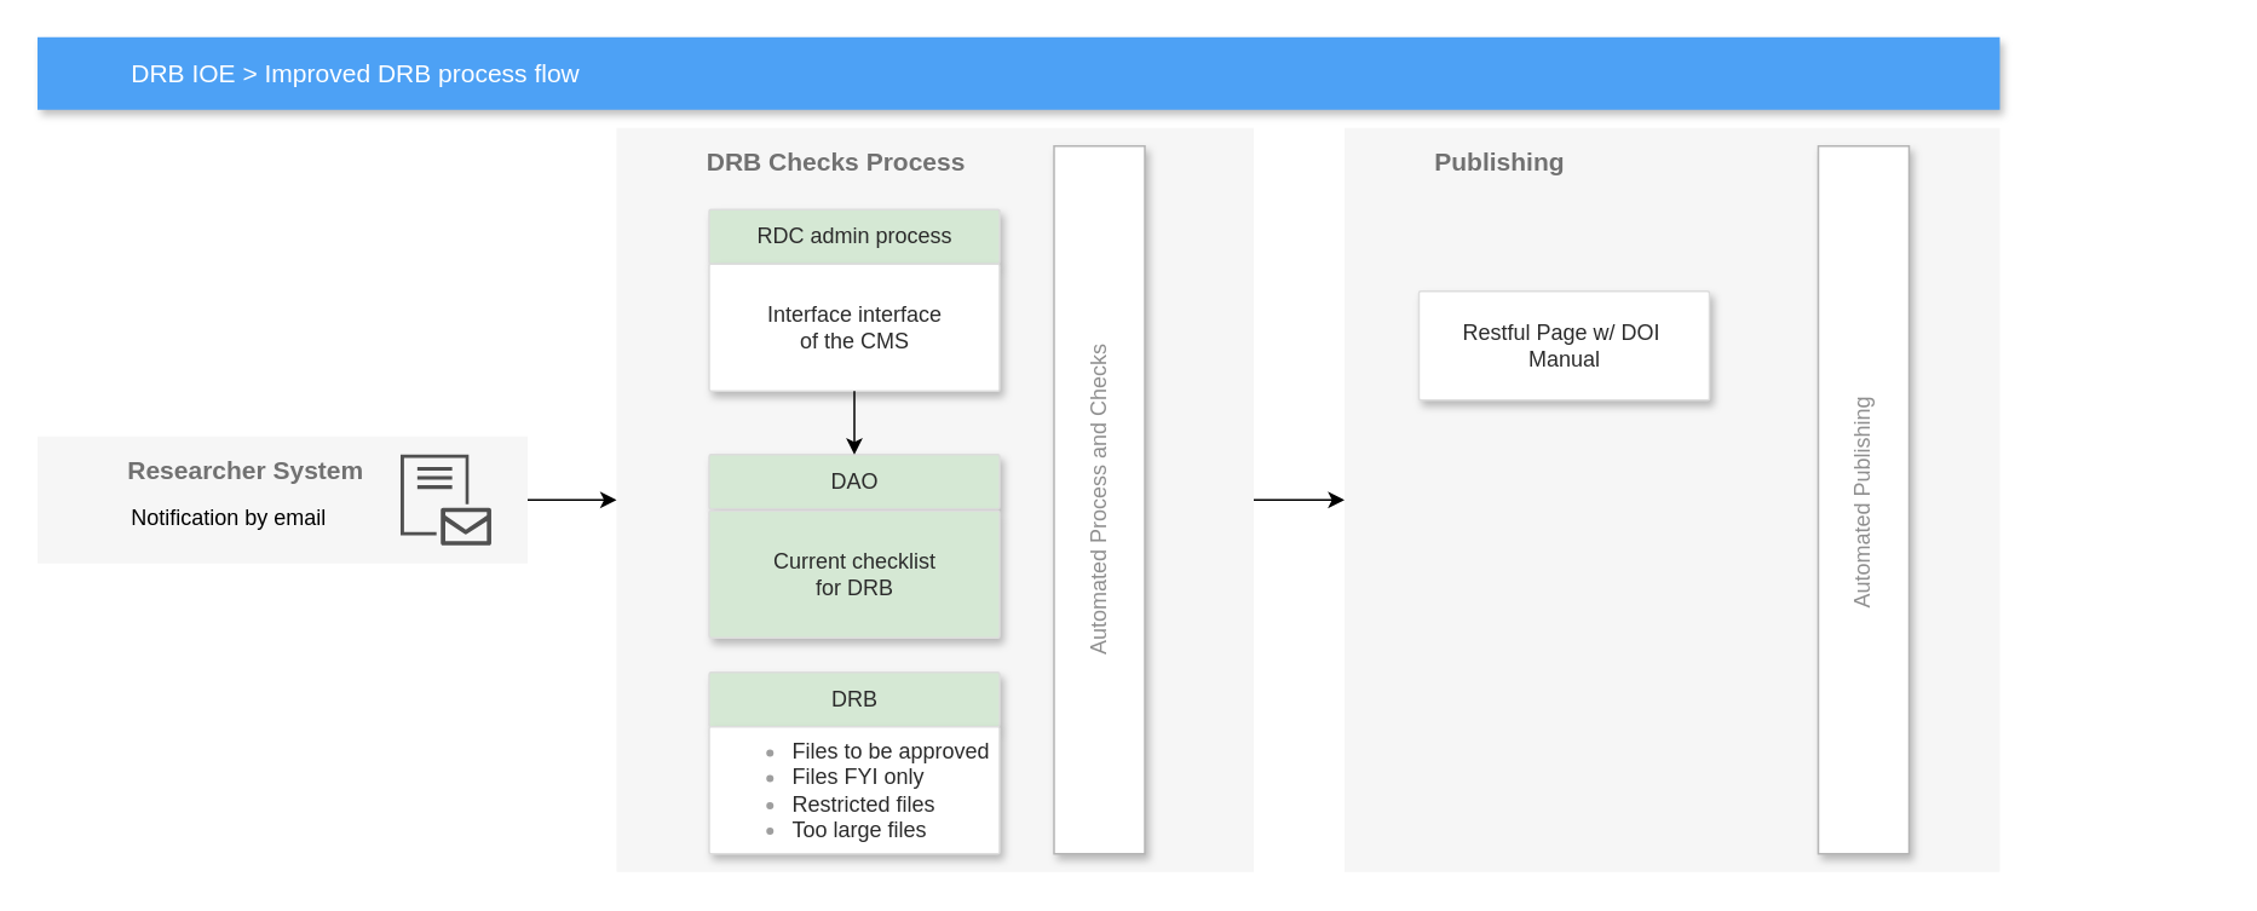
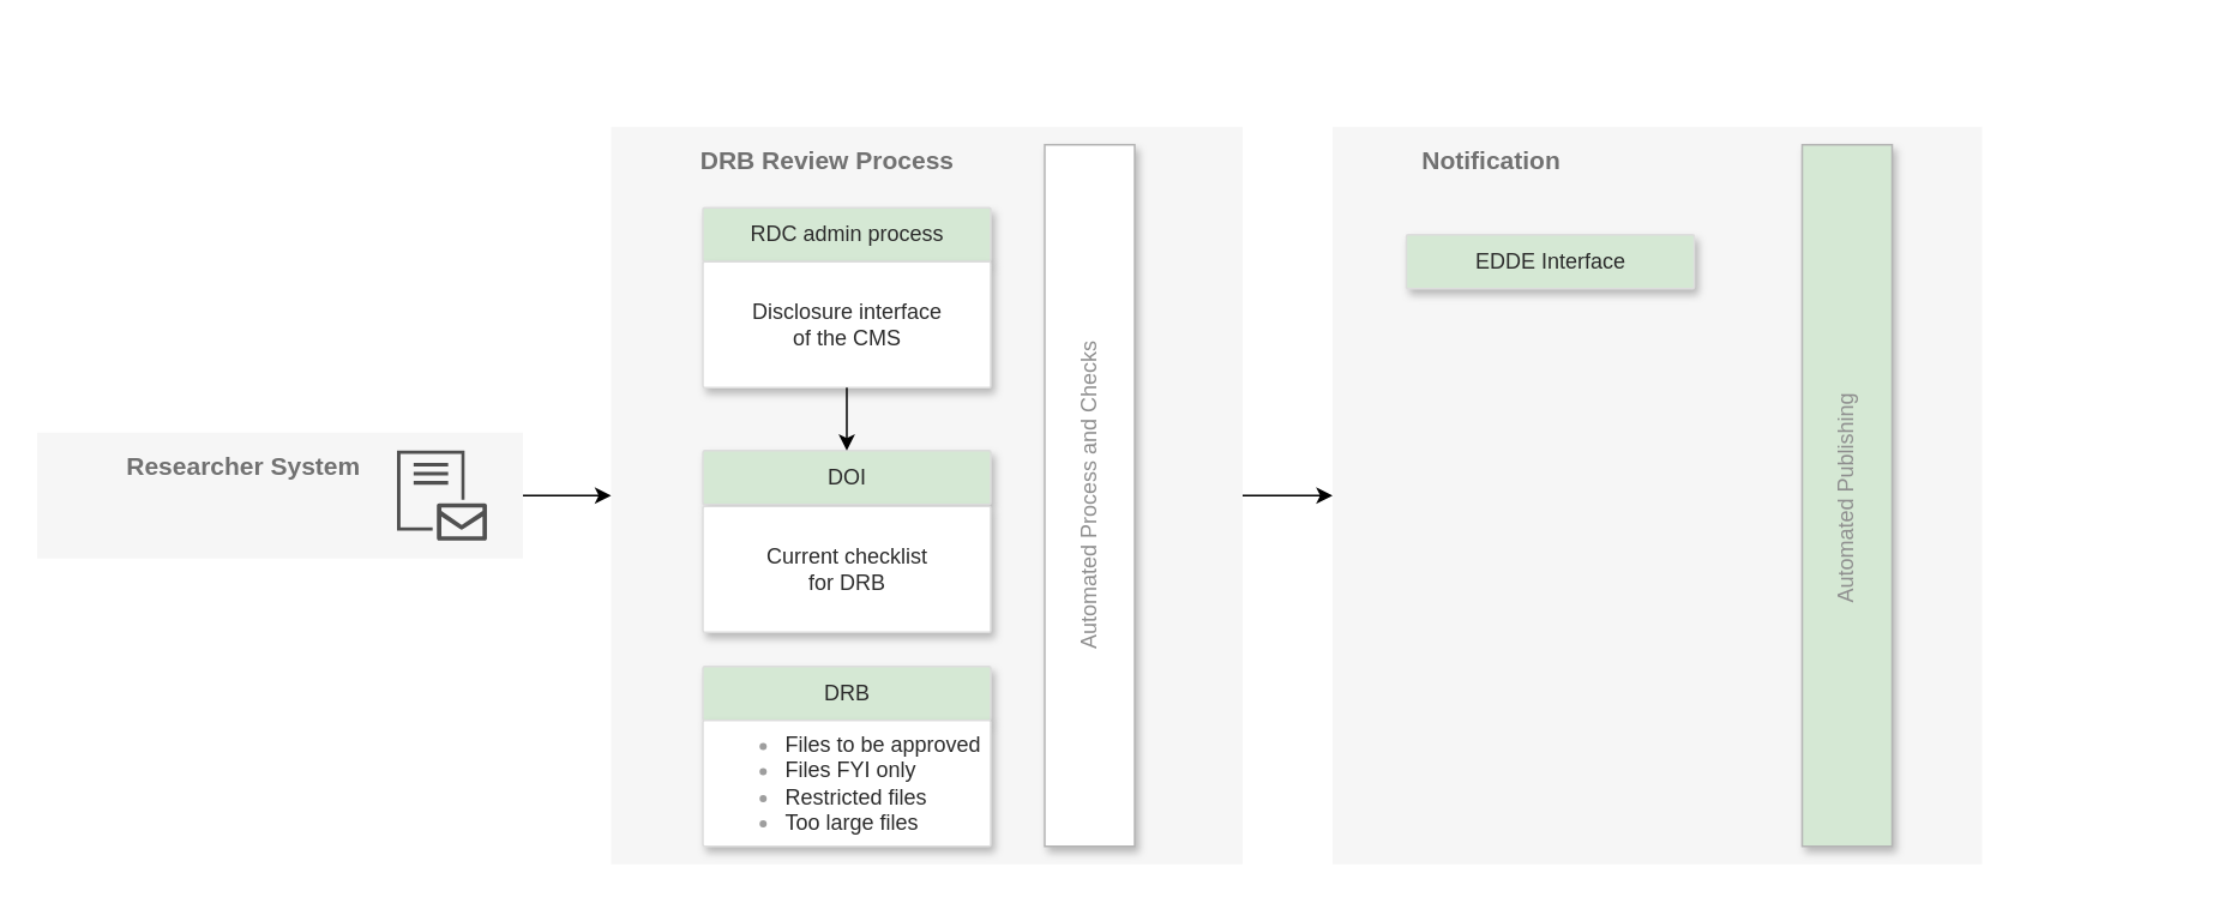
- <mxCell id="4" value="DRB IOE &amp;gt; Improved DRB process flow" style="fillColor=#4DA1F5;strokeColor=none;shadow=1;gradientColor=none;fontSize=14;align=left;spacingLeft=50;fontColor=#ffffff;html=1;" vertex="1" parent="1"><mxGeometry x="20" y="20" width="1081" height="40" as="geometry" /></mxCell>
- <mxCell id="3" value="&lt;div style=&quot;text-align: justify&quot;&gt;&lt;b&gt;DRB Checks Process&lt;/b&gt;&lt;/div&gt;" style="fillColor=#F6F6F6;strokeColor=none;shadow=0;gradientColor=none;fontSize=14;align=left;spacing=10;fontColor=#717171;9E9E9E;verticalAlign=top;spacingTop=-4;fontStyle=0;spacingLeft=40;html=1;" vertex="1" parent="1"><mxGeometry x="339" y="70" width="351" height="410" as="geometry" /></mxCell>
+ <mxCell id="3" value="&lt;div style=&quot;text-align: justify&quot;&gt;&lt;b&gt;DRB Review Process&lt;/b&gt;&lt;/div&gt;" style="fillColor=#F6F6F6;strokeColor=none;shadow=0;gradientColor=none;fontSize=14;align=left;spacing=10;fontColor=#717171;9E9E9E;verticalAlign=top;spacingTop=-4;fontStyle=0;spacingLeft=40;html=1;" vertex="1" parent="1"><mxGeometry x="339" y="70" width="351" height="410" as="geometry" /></mxCell>
- <mxCell id="20" value="&lt;div style=&quot;text-align: justify&quot;&gt;&lt;b&gt;Publishing&lt;/b&gt;&lt;/div&gt;" style="fillColor=#F6F6F6;strokeColor=none;shadow=0;gradientColor=none;fontSize=14;align=left;spacing=10;fontColor=#717171;9E9E9E;verticalAlign=top;spacingTop=-4;fontStyle=0;spacingLeft=40;html=1;" vertex="1" parent="1"><mxGeometry x="740" y="70" width="361" height="410" as="geometry" /></mxCell>
+ <mxCell id="20" value="&lt;div style=&quot;text-align: justify&quot;&gt;&lt;b&gt;Notification&lt;/b&gt;&lt;/div&gt;" style="fillColor=#F6F6F6;strokeColor=none;shadow=0;gradientColor=none;fontSize=14;align=left;spacing=10;fontColor=#717171;9E9E9E;verticalAlign=top;spacingTop=-4;fontStyle=0;spacingLeft=40;html=1;" vertex="1" parent="1"><mxGeometry x="740" y="70" width="361" height="410" as="geometry" /></mxCell>
+ <mxCell id="26" value="&lt;font color=&quot;#2b2b2b&quot;&gt;EDDE Interface&lt;/font&gt;" style="strokeColor=#dddddd;fillColor=#D5E8D4;shadow=1;strokeWidth=1;rounded=1;absoluteArcSize=1;arcSize=2;fontSize=12;fontColor=#9E9E9E;align=center;html=1;" vertex="1" parent="1"><mxGeometry x="781" y="130" width="160" height="30" as="geometry" /></mxCell>
- <mxCell id="16" value="&lt;font color=&quot;#2b2b2b&quot;&gt;Interface interface &lt;br&gt;of the CMS&lt;/font&gt;" style="strokeColor=#dddddd;fillColor=#ffffff;shadow=1;strokeWidth=1;rounded=1;absoluteArcSize=1;arcSize=2;fontSize=12;fontColor=#9E9E9E;align=center;html=1;" vertex="1" parent="15"><mxGeometry width="160" height="70" as="geometry" /></mxCell>
+ <mxCell id="16" value="&lt;font color=&quot;#2b2b2b&quot;&gt;Disclosure interface &lt;br&gt;of the CMS&lt;/font&gt;" style="strokeColor=#dddddd;fillColor=#ffffff;shadow=1;strokeWidth=1;rounded=1;absoluteArcSize=1;arcSize=2;fontSize=12;fontColor=#9E9E9E;align=center;html=1;" vertex="1" parent="15"><mxGeometry width="160" height="70" as="geometry" /></mxCell>
- <mxCell id="28" value="&lt;font color=&quot;#2b2b2b&quot;&gt;Restful Page w/ DOI&amp;nbsp;&lt;br&gt;Manual&lt;br&gt;&lt;/font&gt;" style="strokeColor=#dddddd;fillColor=#ffffff;shadow=1;strokeWidth=1;rounded=1;absoluteArcSize=1;arcSize=2;fontSize=12;fontColor=#9E9E9E;align=center;html=1;" vertex="1" parent="27"><mxGeometry width="160" height="60" as="geometry" /></mxCell>
- <mxCell id="17" value="&lt;font color=&quot;#2b2b2b&quot;&gt;DAO&lt;/font&gt;" style="strokeColor=#dddddd;fillColor=#D5E8D4;shadow=1;strokeWidth=1;rounded=1;absoluteArcSize=1;arcSize=2;fontSize=12;fontColor=#9E9E9E;align=center;html=1;" vertex="1" parent="1"><mxGeometry x="390" y="250" width="160" height="30" as="geometry" /></mxCell>
+ <mxCell id="17" value="&lt;font color=&quot;#2b2b2b&quot;&gt;DOI&lt;/font&gt;" style="strokeColor=#dddddd;fillColor=#D5E8D4;shadow=1;strokeWidth=1;rounded=1;absoluteArcSize=1;arcSize=2;fontSize=12;fontColor=#9E9E9E;align=center;html=1;" vertex="1" parent="1"><mxGeometry x="390" y="250" width="160" height="30" as="geometry" /></mxCell>
- <mxCell id="29" value="&lt;font color=&quot;#8f8f8f&quot;&gt;Automated Publishing&amp;nbsp;&lt;/font&gt;" style="whiteSpace=wrap;html=1;rotation=-90;shadow=1;strokeColor=#B5B5B5;" vertex="1" parent="1"><mxGeometry x="831" y="250" width="390" height="50" as="geometry" /></mxCell>
+ <mxCell id="29" value="&lt;font color=&quot;#8f8f8f&quot;&gt;Automated Publishing&amp;nbsp;&lt;/font&gt;" style="whiteSpace=wrap;html=1;rotation=-90;shadow=1;strokeColor=#B5B5B5;fillColor=#d5e8d4;" vertex="1" parent="1"><mxGeometry x="831" y="250" width="390" height="50" as="geometry" /></mxCell>
- <mxCell id="25" value="Notification by email&lt;br&gt;" style="text;html=1;resizable=0;points=[];autosize=1;align=left;verticalAlign=top;spacingTop=-4;" vertex="1" parent="1"><mxGeometry x="70" y="275" width="120" height="20" as="geometry" /></mxCell>
- <mxCell id="18" value="&lt;font color=&quot;#2b2b2b&quot;&gt;Current checklist&lt;br&gt;for DRB&lt;/font&gt;&lt;br&gt;" style="strokeColor=#dddddd;fillColor=#d5e8d4;shadow=1;strokeWidth=1;rounded=1;absoluteArcSize=1;arcSize=2;fontSize=12;fontColor=#9E9E9E;align=center;html=1;" vertex="1" parent="1"><mxGeometry x="390" y="281" width="160" height="70" as="geometry" /></mxCell>
+ <mxCell id="18" value="&lt;font color=&quot;#2b2b2b&quot;&gt;Current checklist&lt;br&gt;for DRB&lt;/font&gt;&lt;br&gt;" style="strokeColor=#dddddd;fillColor=#ffffff;shadow=1;strokeWidth=1;rounded=1;absoluteArcSize=1;arcSize=2;fontSize=12;fontColor=#9E9E9E;align=center;html=1;" vertex="1" parent="1"><mxGeometry x="390" y="281" width="160" height="70" as="geometry" /></mxCell>
